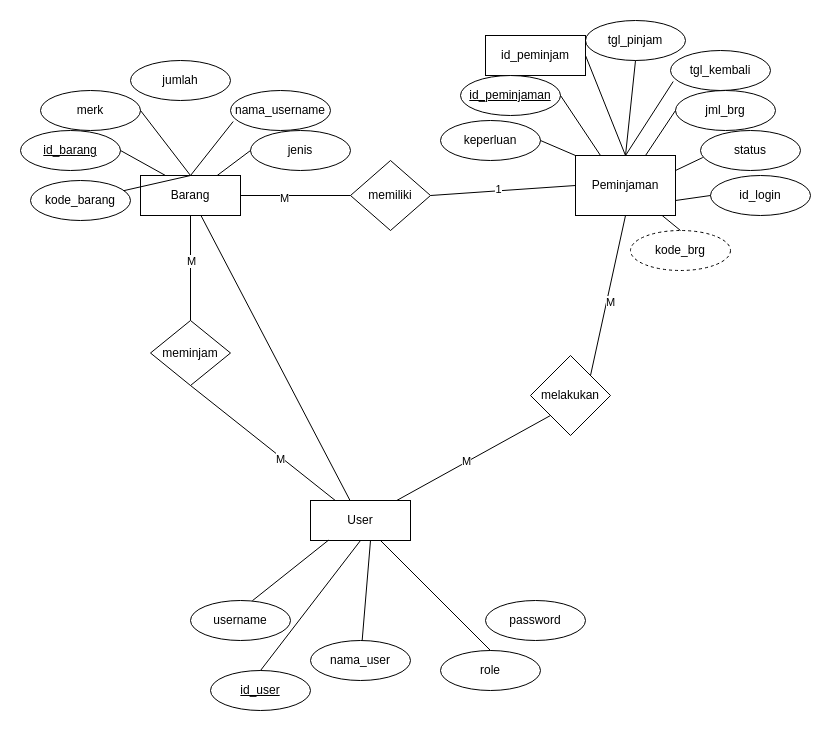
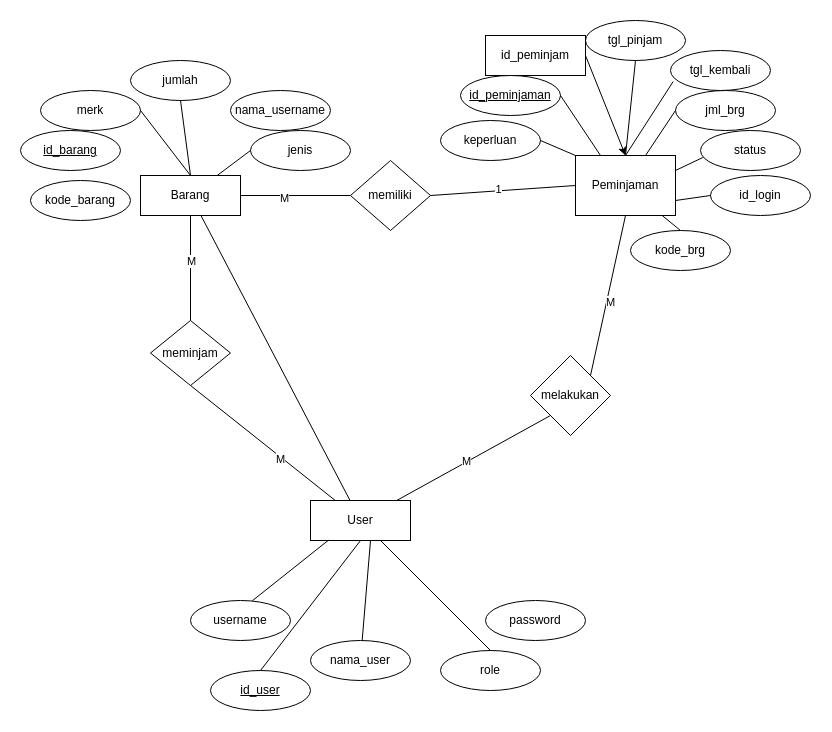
- <mxCell id="11" value="" style="endArrow=none;html=1;rounded=0;exitX=0.027;exitY=0.775;exitDx=0;exitDy=0;exitPerimeter=0;entryX=0.5;entryY=0;entryDx=0;entryDy=0;" parent="1" source="4" target="2" edge="1"><mxGeometry relative="1" as="geometry"><mxPoint x="220" y="280" as="sourcePoint" /><mxPoint x="380" y="280" as="targetPoint" /></mxGeometry></mxCell>
- <mxCell id="44" value="" style="endArrow=none;html=1;rounded=0;exitX=1;exitY=0.5;exitDx=0;exitDy=0;entryX=0.5;entryY=0;entryDx=0;entryDy=0;" parent="1" source="41" target="37" edge="1"><mxGeometry relative="1" as="geometry"><mxPoint x="575" y="135" as="sourcePoint" /><mxPoint x="735" y="135" as="targetPoint" /></mxGeometry></mxCell>
+ <mxCell id="44" value="" style="endArrow=classic;html=1;rounded=0;exitX=1;exitY=0.5;exitDx=0;exitDy=0;entryX=0.5;entryY=0;entryDx=0;entryDy=0;" parent="1" source="41" target="37" edge="1"><mxGeometry relative="1" as="geometry"><mxPoint x="575" y="135" as="sourcePoint" /><mxPoint x="735" y="135" as="targetPoint" /></mxGeometry></mxCell>
- <mxCell id="10" value="" style="endArrow=none;html=1;rounded=0;exitX=1;exitY=0.5;exitDx=0;exitDy=0;entryX=0.25;entryY=0;entryDx=0;entryDy=0;" parent="1" source="7" target="2" edge="1"><mxGeometry relative="1" as="geometry"><mxPoint x="110" y="270" as="sourcePoint" /><mxPoint x="270" y="270" as="targetPoint" /></mxGeometry></mxCell>
- <mxCell id="8" value="" style="endArrow=none;html=1;rounded=0;exitX=0.5;exitY=0;exitDx=0;exitDy=0;" parent="1" source="2" target="58" edge="1"><mxGeometry relative="1" as="geometry"><mxPoint x="80" y="250" as="sourcePoint" /><mxPoint x="240" y="250" as="targetPoint" /></mxGeometry></mxCell>
+ <mxCell id="8" value="" style="endArrow=none;html=1;rounded=0;exitX=0.5;exitY=0;exitDx=0;exitDy=0;entryX=0.5;entryY=1;entryDx=0;entryDy=0;" parent="1" source="2" target="3" edge="1"><mxGeometry relative="1" as="geometry"><mxPoint x="80" y="250" as="sourcePoint" /><mxPoint x="240" y="250" as="targetPoint" /></mxGeometry></mxCell>
- <mxCell id="54" value="kode_brg" style="ellipse;whiteSpace=wrap;html=1;align=center;dashed=1;" parent="1" vertex="1"><mxGeometry x="630" y="230" width="100" height="40" as="geometry" /></mxCell>
+ <mxCell id="54" value="kode_brg" style="ellipse;whiteSpace=wrap;html=1;align=center;" parent="1" vertex="1"><mxGeometry x="630" y="230" width="100" height="40" as="geometry" /></mxCell>
